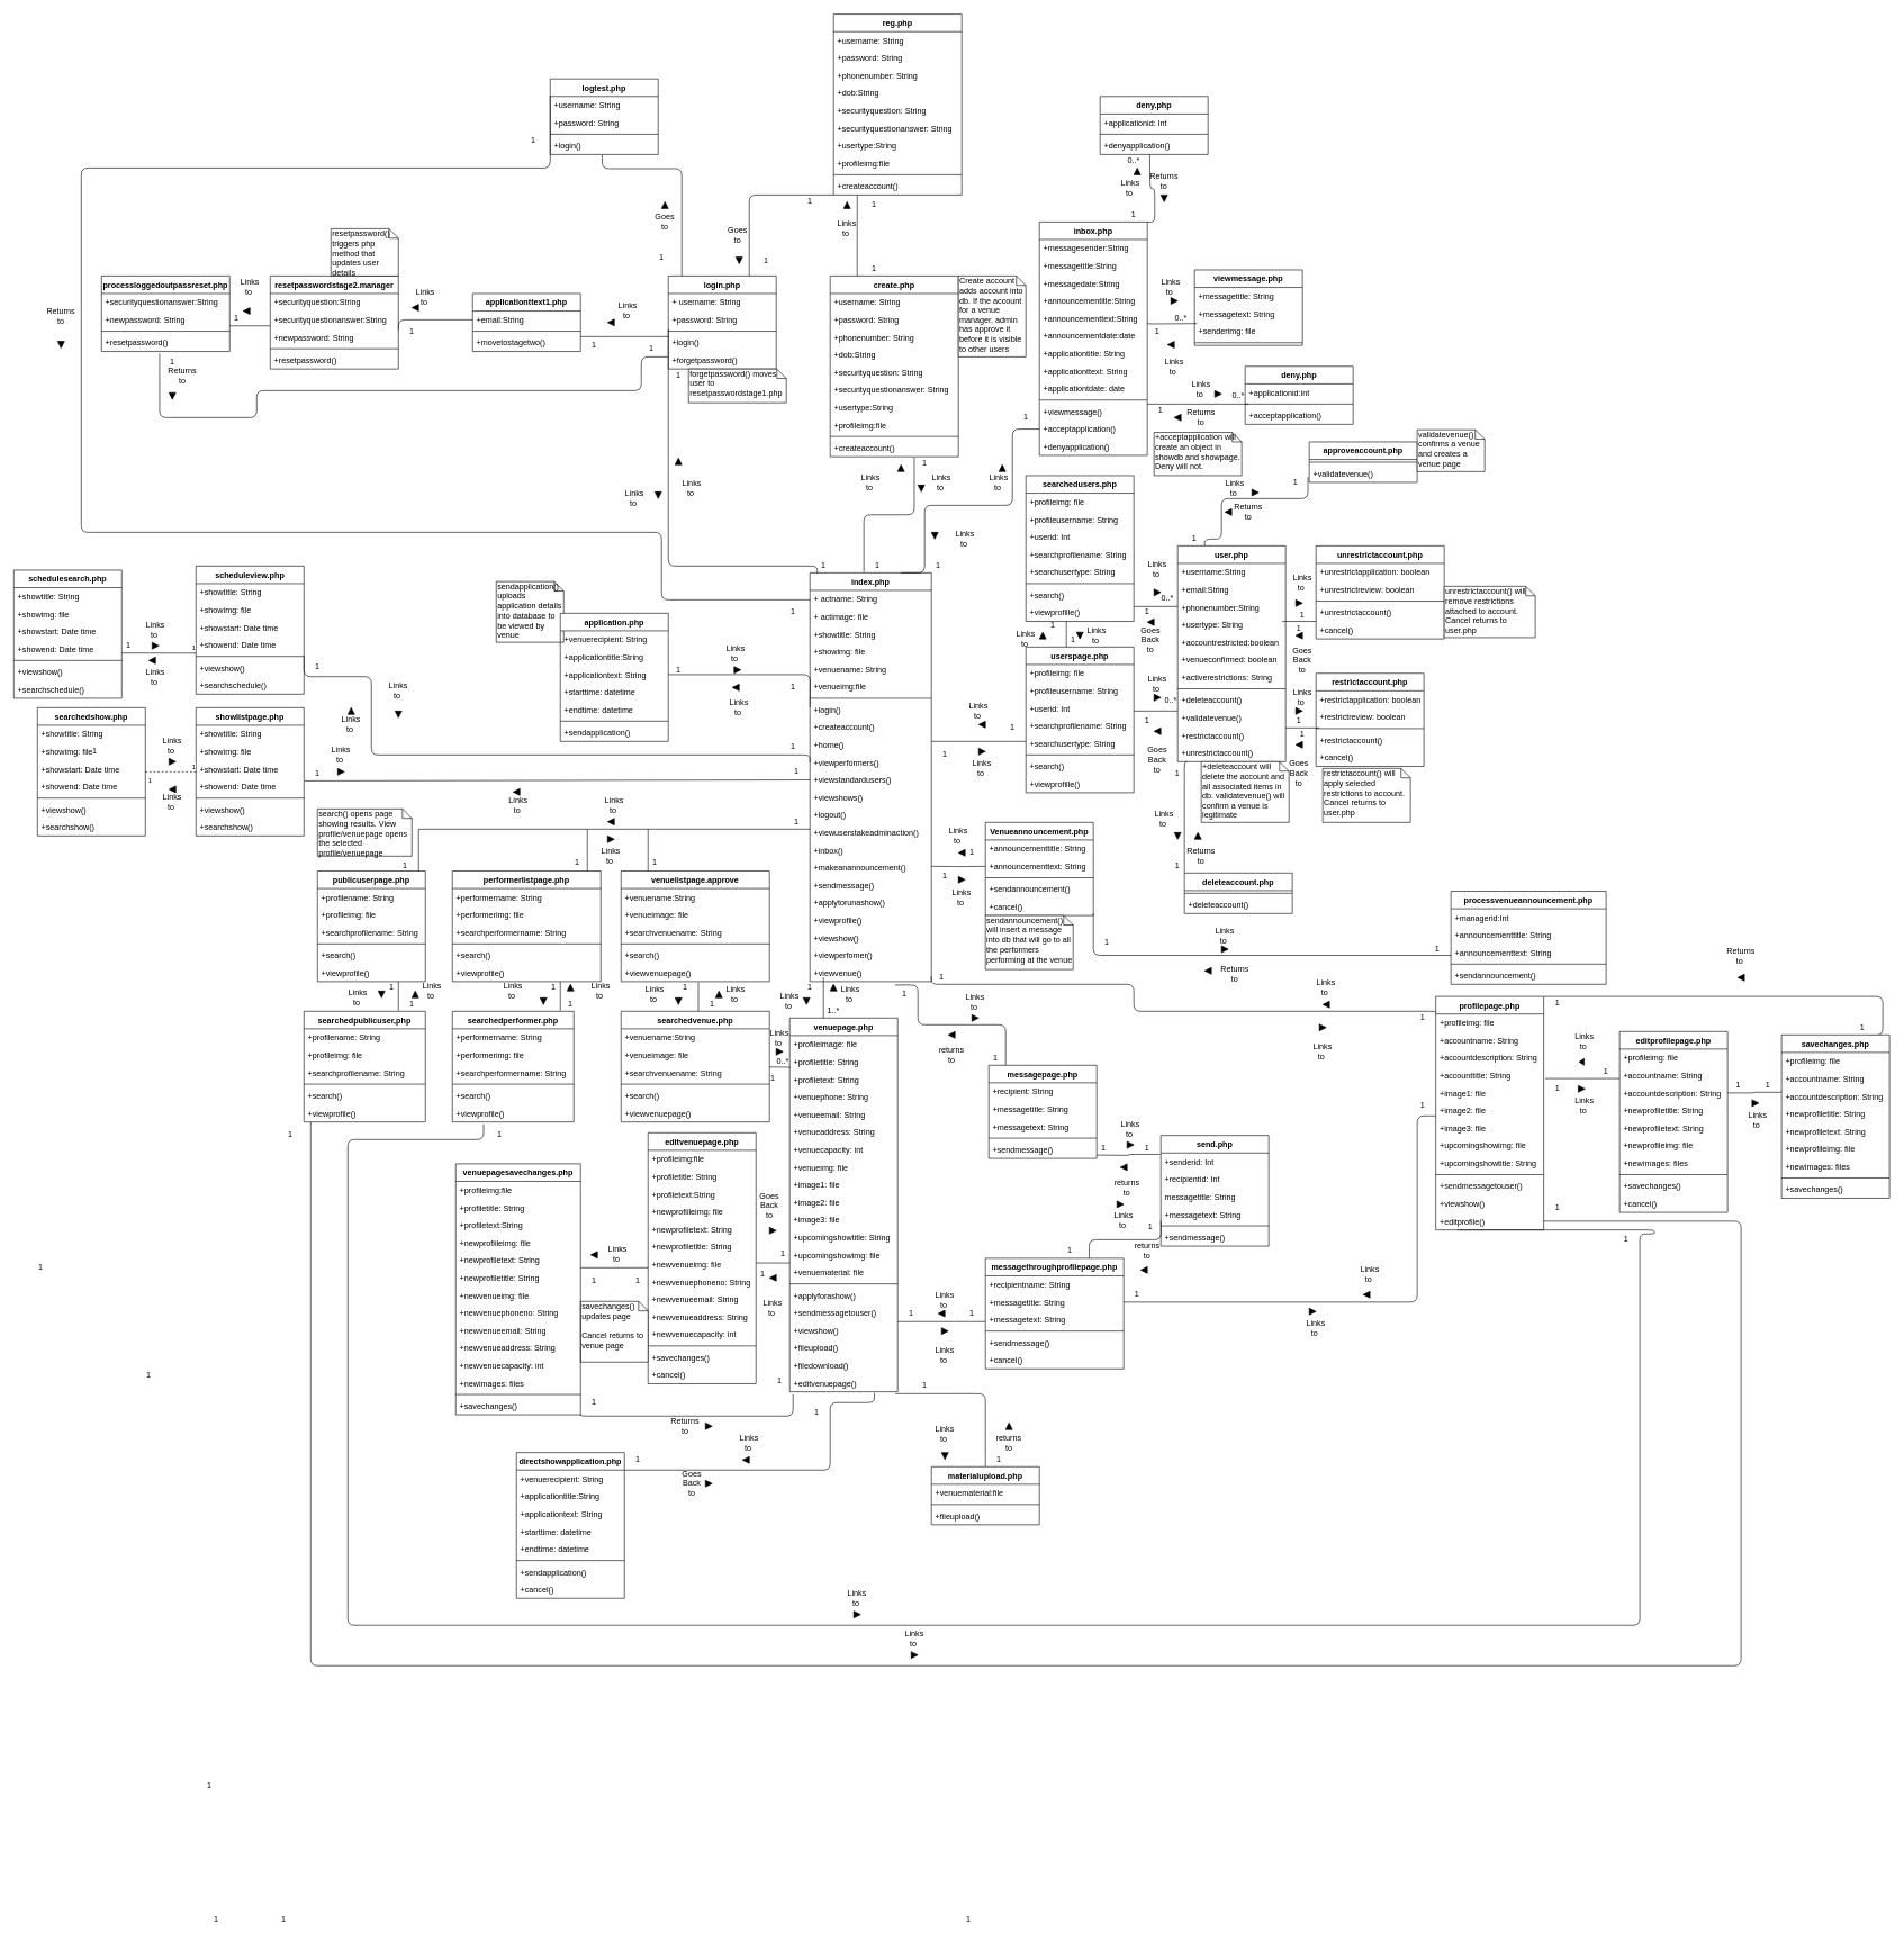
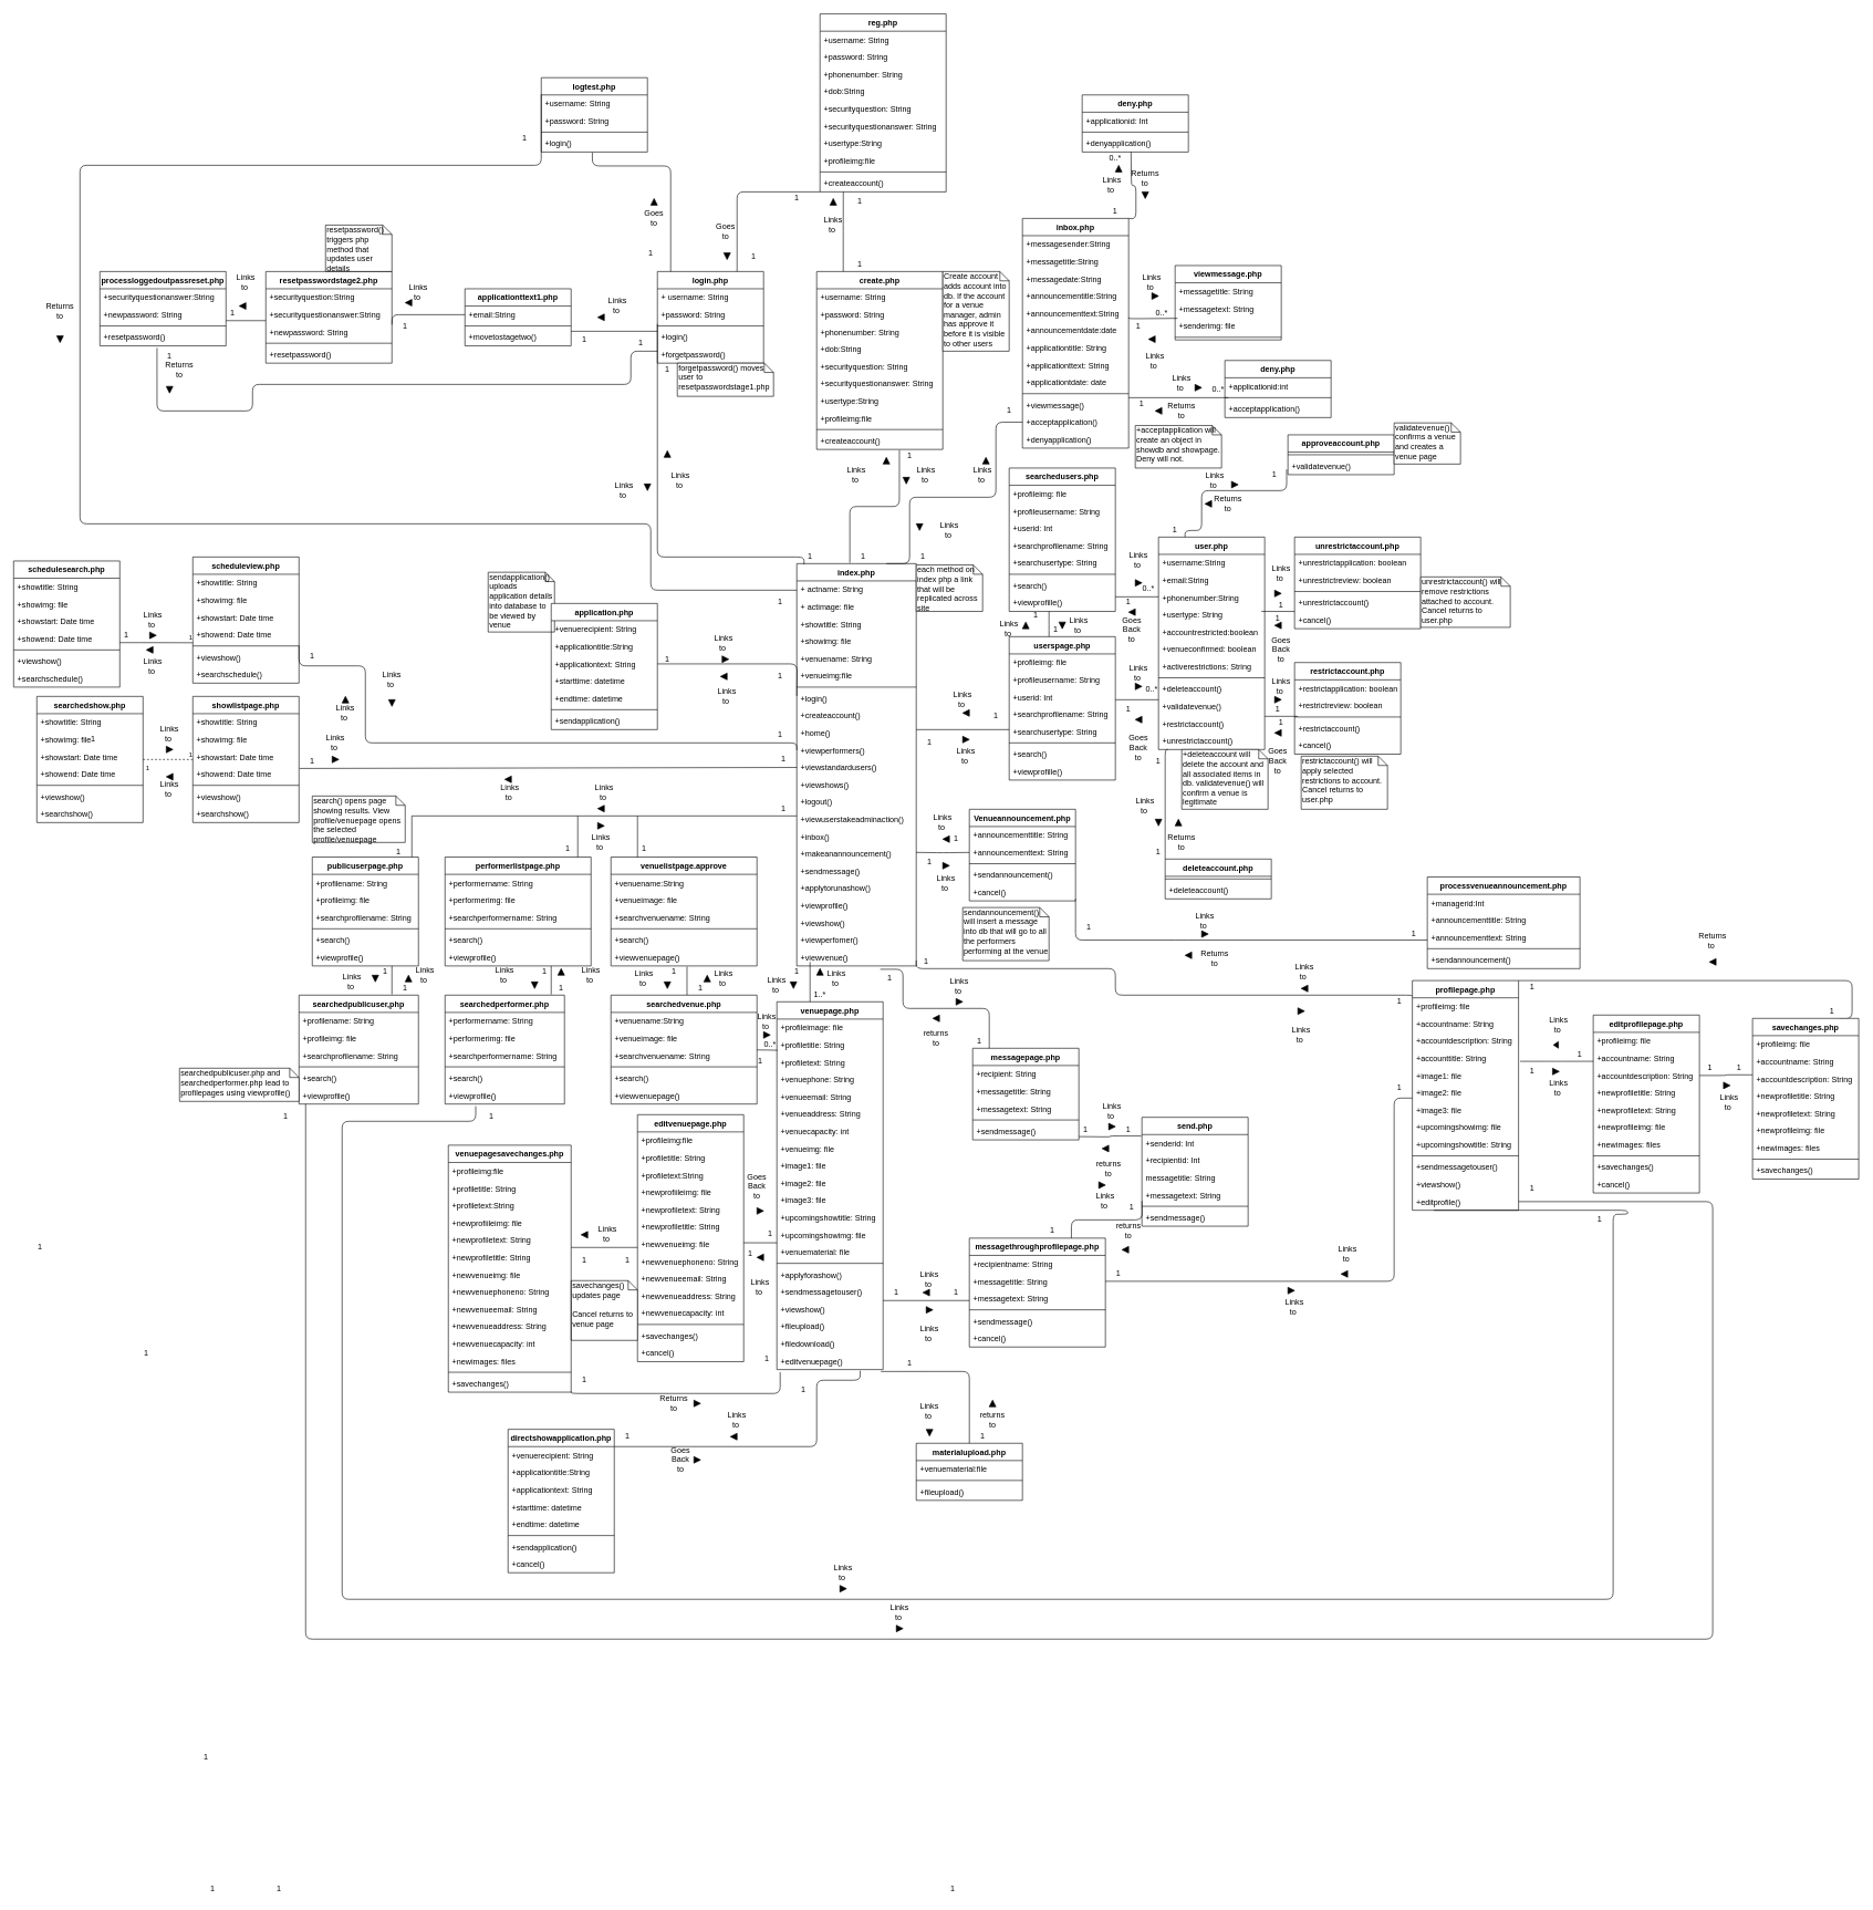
- <mxCell id="105" value="resetpasswordstage2.manager&#10;" style="swimlane;fontStyle=1;align=center;verticalAlign=top;childLayout=stackLayout;horizontal=1;startSize=26;horizontalStack=0;resizeParent=1;resizeParentMax=0;resizeLast=0;collapsible=1;marginBottom=0;" parent="1" vertex="1"><mxGeometry x="400" y="408" width="190" height="138" as="geometry" /></mxCell>
+ <mxCell id="105" value="resetpasswordstage2.php&#10;" style="swimlane;fontStyle=1;align=center;verticalAlign=top;childLayout=stackLayout;horizontal=1;startSize=26;horizontalStack=0;resizeParent=1;resizeParentMax=0;resizeLast=0;collapsible=1;marginBottom=0;" parent="1" vertex="1"><mxGeometry x="400" y="408" width="190" height="138" as="geometry" /></mxCell>
+ <mxCell id="160" value="each method on index php a link that will be replicated across site" style="shape=note;whiteSpace=wrap;html=1;size=14;verticalAlign=top;align=left;spacingTop=-6;" parent="1" vertex="1"><mxGeometry x="1380" y="850" width="100" height="70" as="geometry" /></mxCell>
- <mxCell id="371" value="sendannouncement() will insert a message into db that will go to all the performers performing at the venue" style="shape=note;whiteSpace=wrap;html=1;size=14;verticalAlign=top;align=left;spacingTop=-6;" parent="1" vertex="1"><mxGeometry x="1460" y="1356" width="130" height="80" as="geometry" /></mxCell>
+ <mxCell id="371" value="sendannouncement() will insert a message into db that will go to all the performers performing at the venue" style="shape=note;whiteSpace=wrap;html=1;size=14;verticalAlign=top;align=left;spacingTop=-6;" parent="1" vertex="1"><mxGeometry x="1450" y="1366" width="130" height="80" as="geometry" /></mxCell>
+ <mxCell id="392" value="searchedpublicuser.php and searchedperformer.php lead to profilepages using viewprofile()" style="shape=note;whiteSpace=wrap;html=1;size=14;verticalAlign=top;align=left;spacingTop=-6;" parent="1" vertex="1"><mxGeometry x="270" y="1608" width="180" height="50" as="geometry" /></mxCell>
